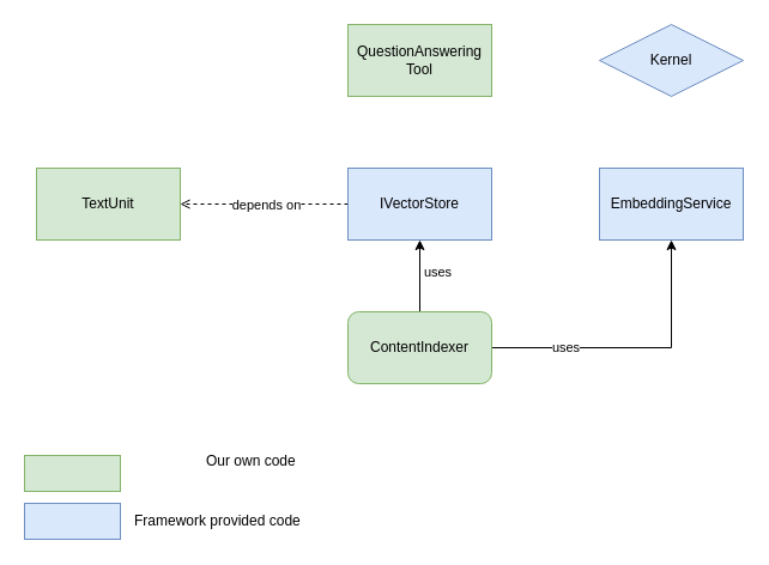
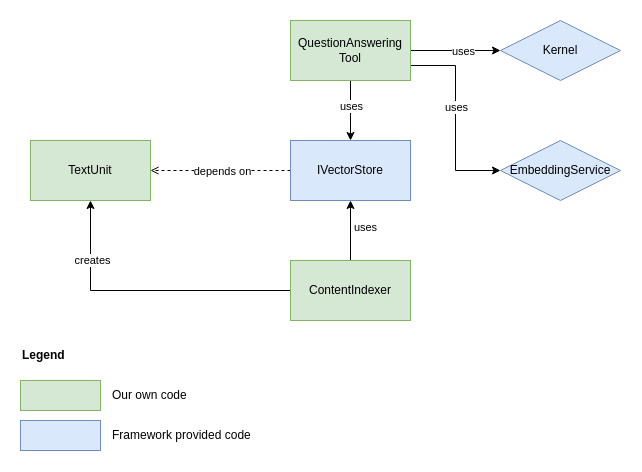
+ <mxCell id="16" style="edgeStyle=orthogonalEdgeStyle;rounded=0;orthogonalLoop=1;jettySize=auto;html=1;entryX=0;entryY=0.5;entryDx=0;entryDy=0;" edge="1" parent="1" source="20" target="21"><mxGeometry relative="1" as="geometry" /></mxCell>
+ <mxCell id="17" value="uses" style="edgeLabel;html=1;align=center;verticalAlign=middle;resizable=0;points=[];" vertex="1" connectable="0" parent="16"><mxGeometry x="0.162" relative="1" as="geometry"><mxPoint as="offset" /></mxGeometry></mxCell>
+ <mxCell id="14" style="edgeStyle=orthogonalEdgeStyle;rounded=0;orthogonalLoop=1;jettySize=auto;html=1;entryX=0.5;entryY=0;entryDx=0;entryDy=0;" edge="1" parent="1" source="20" target="4"><mxGeometry relative="1" as="geometry" /></mxCell>
+ <mxCell id="15" value="uses" style="edgeLabel;html=1;align=center;verticalAlign=middle;resizable=0;points=[];" vertex="1" connectable="0" parent="14"><mxGeometry x="-0.152" relative="1" as="geometry"><mxPoint as="offset" /></mxGeometry></mxCell>
+ <mxCell id="18" style="edgeStyle=orthogonalEdgeStyle;rounded=0;orthogonalLoop=1;jettySize=auto;html=1;entryX=0;entryY=0.5;entryDx=0;entryDy=0;exitX=1;exitY=0.75;exitDx=0;exitDy=0;" edge="1" parent="1" source="20" target="6"><mxGeometry relative="1" as="geometry" /></mxCell>
+ <mxCell id="19" value="uses" style="edgeLabel;html=1;align=center;verticalAlign=middle;resizable=0;points=[];" vertex="1" connectable="0" parent="18"><mxGeometry x="-0.118" relative="1" as="geometry"><mxPoint as="offset" /></mxGeometry></mxCell>
- <mxCell id="6" value="EmbeddingService" style="rounded=0;whiteSpace=wrap;html=1;fillColor=#dae8fc;strokeColor=#6c8ebf;" vertex="1" parent="1"><mxGeometry x="500" y="140" width="120" height="60" as="geometry" /></mxCell>
+ <mxCell id="6" value="EmbeddingService" style="rhombus;whiteSpace=wrap;html=1;fillColor=#dae8fc;strokeColor=#6c8ebf;" vertex="1" parent="1"><mxGeometry x="500" y="140" width="120" height="60" as="geometry" /></mxCell>
+ <mxCell id="11" style="edgeStyle=orthogonalEdgeStyle;rounded=0;orthogonalLoop=1;jettySize=auto;html=1;entryX=0.5;entryY=1;entryDx=0;entryDy=0;" edge="1" parent="1" source="13" target="5"><mxGeometry relative="1" as="geometry" /></mxCell>
+ <mxCell id="12" value="creates" style="edgeLabel;html=1;align=center;verticalAlign=middle;resizable=0;points=[];" vertex="1" connectable="0" parent="11"><mxGeometry x="0.596" y="-1" relative="1" as="geometry"><mxPoint as="offset" /></mxGeometry></mxCell>
- <mxCell id="13" value="ContentIndexer" style="whiteSpace=wrap;html=1;fillColor=#d5e8d4;strokeColor=#82b366;rounded=1;" vertex="1" parent="1"><mxGeometry x="290" y="260" width="120" height="60" as="geometry" /></mxCell>
+ <mxCell id="13" value="ContentIndexer" style="rounded=0;whiteSpace=wrap;html=1;fillColor=#d5e8d4;strokeColor=#82b366;" vertex="1" parent="1"><mxGeometry x="290" y="260" width="120" height="60" as="geometry" /></mxCell>
- <mxCell id="9" style="edgeStyle=orthogonalEdgeStyle;rounded=0;orthogonalLoop=1;jettySize=auto;html=1;entryX=0.5;entryY=1;entryDx=0;entryDy=0;exitX=1;exitY=0.5;exitDx=0;exitDy=0;" edge="1" parent="1" source="13" target="6"><mxGeometry relative="1" as="geometry" /></mxCell>
- <mxCell id="10" value="uses" style="edgeLabel;html=1;align=center;verticalAlign=middle;resizable=0;points=[];" vertex="1" connectable="0" parent="9"><mxGeometry x="0.249" y="-1" relative="1" as="geometry"><mxPoint x="-90" y="-1" as="offset" /></mxGeometry></mxCell>
+ <mxCell id="26" value="Legend" style="text;html=1;align=left;verticalAlign=middle;whiteSpace=wrap;rounded=0;fontStyle=1" vertex="1" parent="1"><mxGeometry x="20" y="340" width="60" height="30" as="geometry" /></mxCell>
- <mxCell id="23" value="Our own code" style="text;html=1;align=left;verticalAlign=middle;whiteSpace=wrap;rounded=0;" vertex="1" parent="1"><mxGeometry x="170" y="370" width="170" height="30" as="geometry" /></mxCell>
+ <mxCell id="23" value="Our own code" style="text;html=1;align=left;verticalAlign=middle;whiteSpace=wrap;rounded=0;" vertex="1" parent="1"><mxGeometry x="110" y="380" width="170" height="30" as="geometry" /></mxCell>
